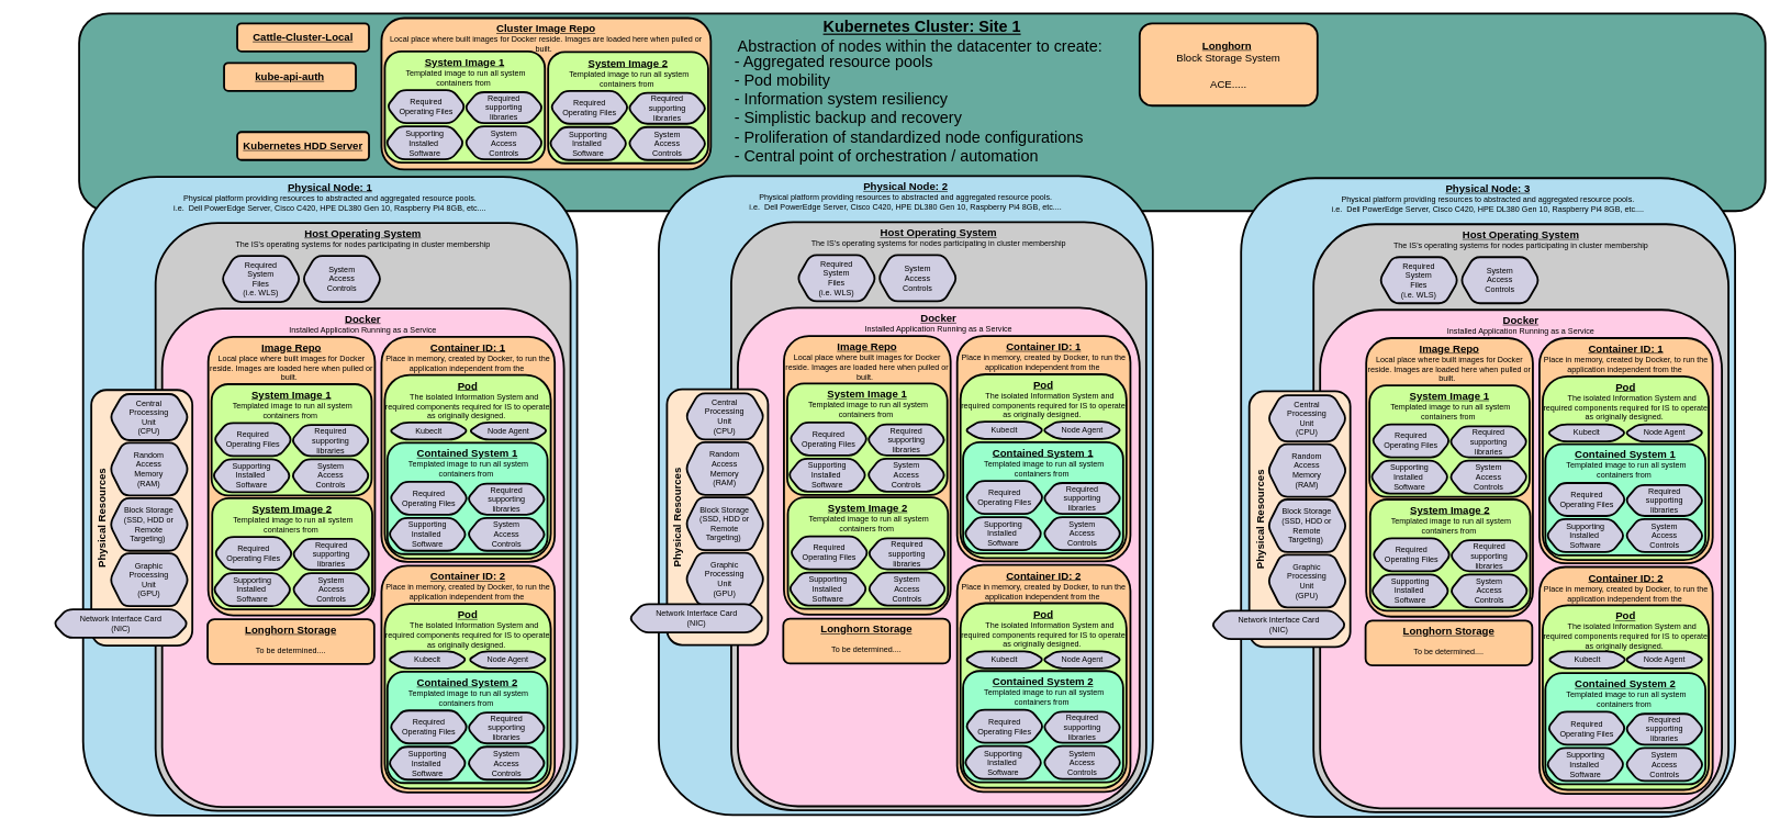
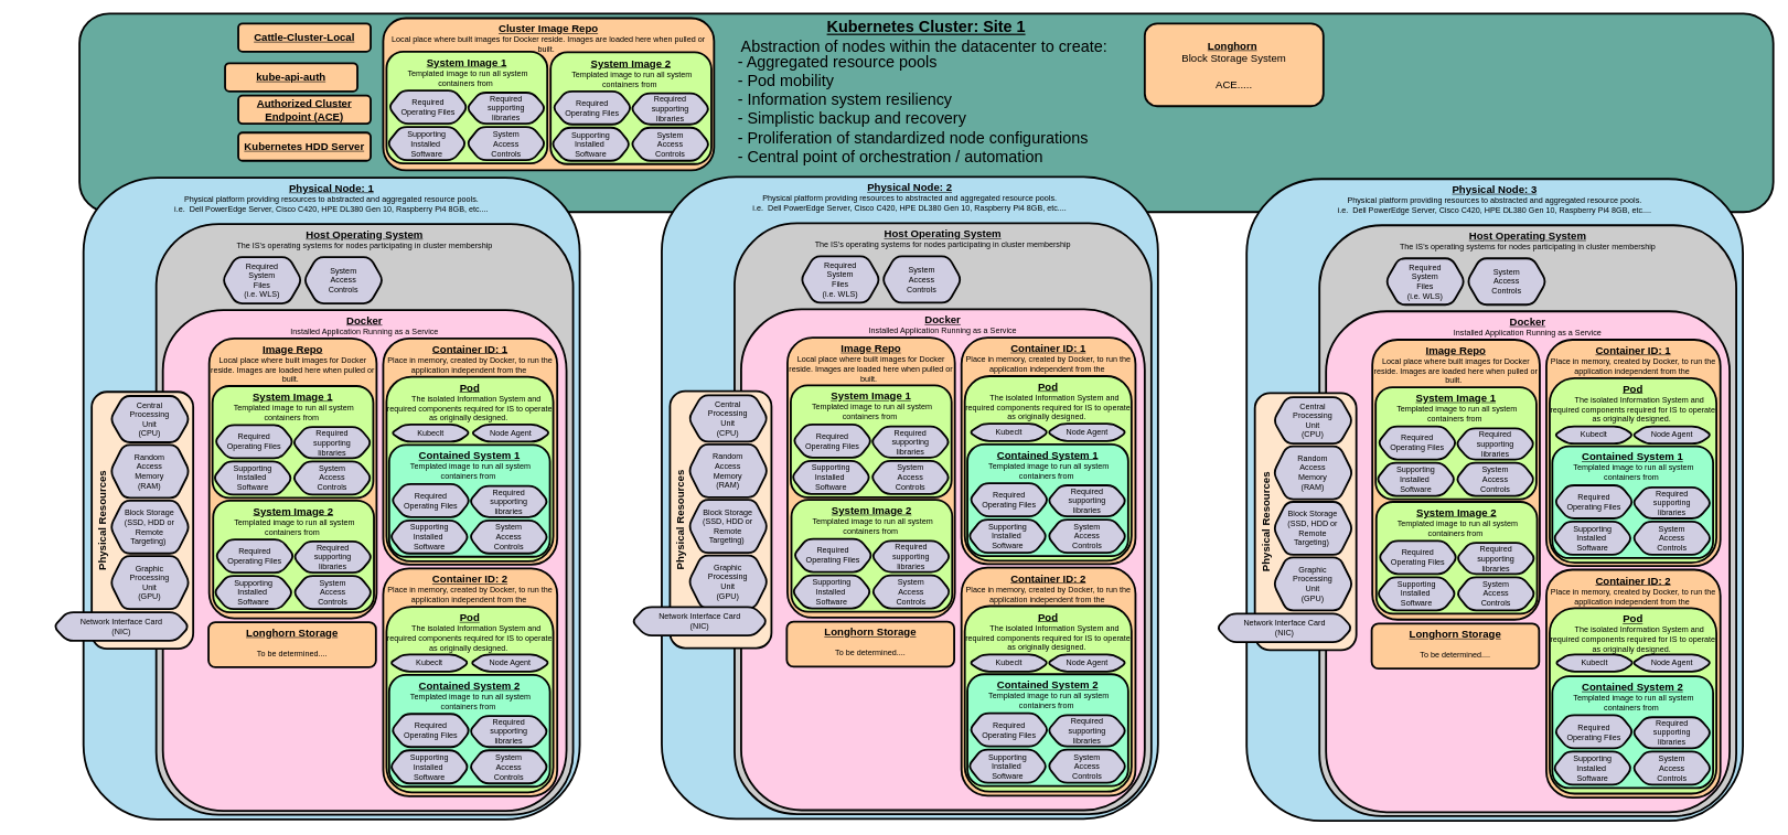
+ <mxCell id="134" value="&lt;span style=&quot;font-size: 16px&quot;&gt;&lt;b&gt;&lt;u&gt;Authorized Cluster Endpoint (ACE)&lt;/u&gt;&lt;/b&gt;&lt;/span&gt;" style="rounded=1;whiteSpace=wrap;html=1;fontColor=#000000;strokeColor=#000000;strokeWidth=3;verticalAlign=middle;align=center;fillColor=#FFCC99;" vertex="1" parent="1"><mxGeometry x="359" y="144" width="200" height="42.5" as="geometry" /></mxCell>
